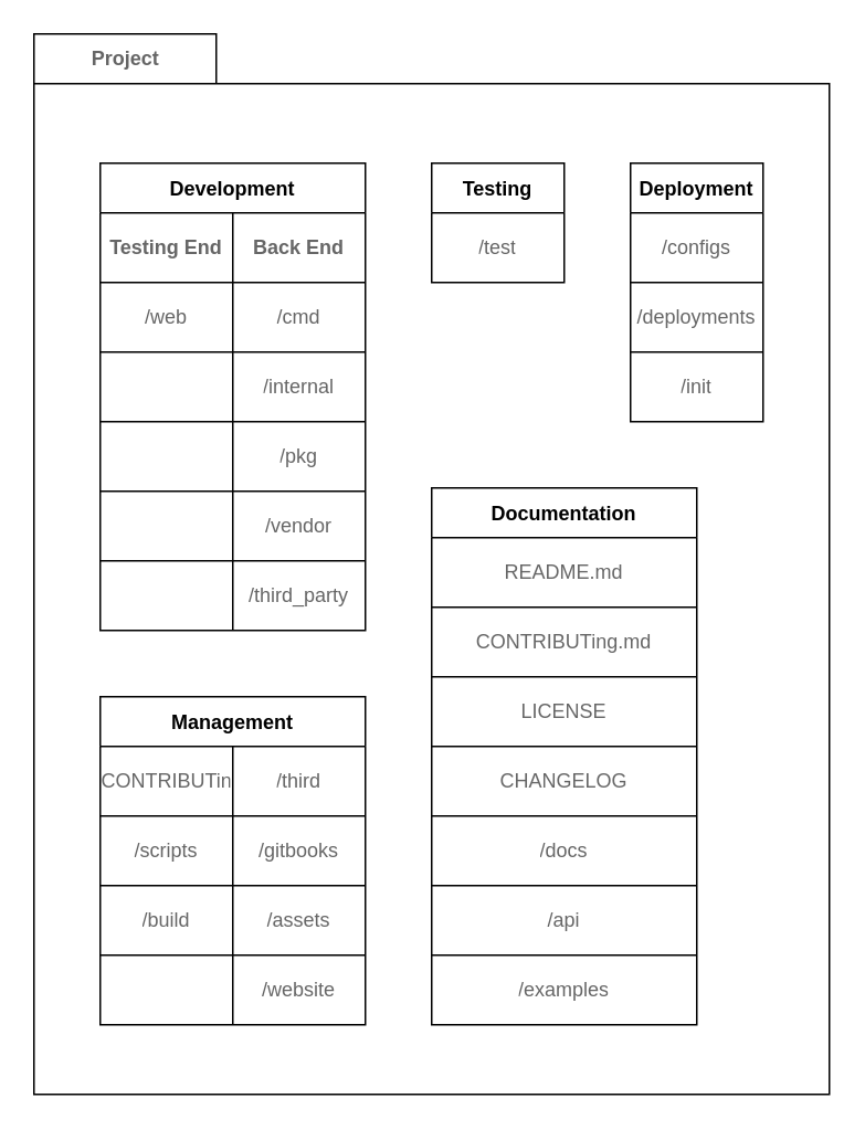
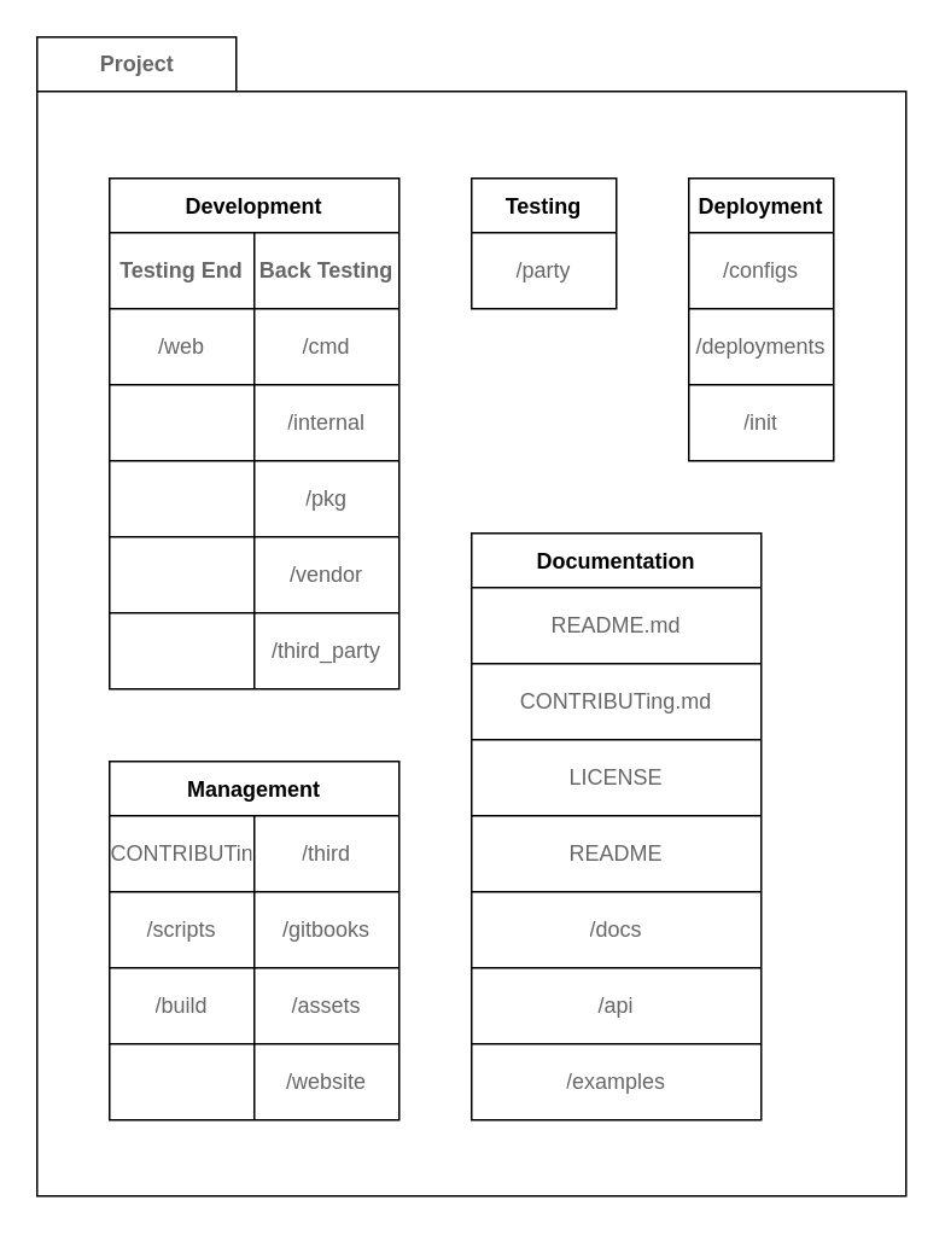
- <mxCell id="6" value="Back End" style="shape=partialRectangle;html=1;whiteSpace=wrap;connectable=0;fillColor=none;top=0;left=0;bottom=0;right=0;overflow=hidden;fontColor=#666666;fontStyle=1" parent="4" vertex="1"><mxGeometry x="80" width="80" height="42" as="geometry"><mxRectangle width="80" height="42" as="alternateBounds" /></mxGeometry></mxCell>
+ <mxCell id="6" value="Back Testing" style="shape=partialRectangle;html=1;whiteSpace=wrap;connectable=0;fillColor=none;top=0;left=0;bottom=0;right=0;overflow=hidden;fontColor=#666666;fontStyle=1" parent="4" vertex="1"><mxGeometry x="80" width="80" height="42" as="geometry"><mxRectangle width="80" height="42" as="alternateBounds" /></mxGeometry></mxCell>
- <mxCell id="24" value="/test" style="shape=partialRectangle;html=1;whiteSpace=wrap;connectable=0;fillColor=none;top=0;left=0;bottom=0;right=0;overflow=hidden;fontColor=#666666;" parent="23" vertex="1"><mxGeometry width="80" height="42" as="geometry"><mxRectangle width="80" height="42" as="alternateBounds" /></mxGeometry></mxCell>
+ <mxCell id="24" value="/party" style="shape=partialRectangle;html=1;whiteSpace=wrap;connectable=0;fillColor=none;top=0;left=0;bottom=0;right=0;overflow=hidden;fontColor=#666666;" parent="23" vertex="1"><mxGeometry width="80" height="42" as="geometry"><mxRectangle width="80" height="42" as="alternateBounds" /></mxGeometry></mxCell>
- <mxCell id="53" value="CHANGELOG" style="shape=partialRectangle;html=1;whiteSpace=wrap;connectable=0;fillColor=none;top=0;left=0;bottom=0;right=0;overflow=hidden;fontColor=#666666;" parent="52" vertex="1"><mxGeometry width="160" height="42" as="geometry"><mxRectangle width="160" height="42" as="alternateBounds" /></mxGeometry></mxCell>
+ <mxCell id="53" value="README" style="shape=partialRectangle;html=1;whiteSpace=wrap;connectable=0;fillColor=none;top=0;left=0;bottom=0;right=0;overflow=hidden;fontColor=#666666;" parent="52" vertex="1"><mxGeometry width="160" height="42" as="geometry"><mxRectangle width="160" height="42" as="alternateBounds" /></mxGeometry></mxCell>
